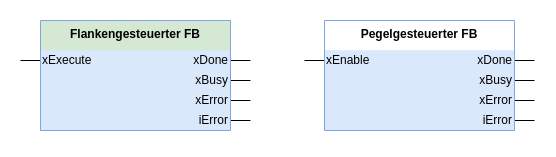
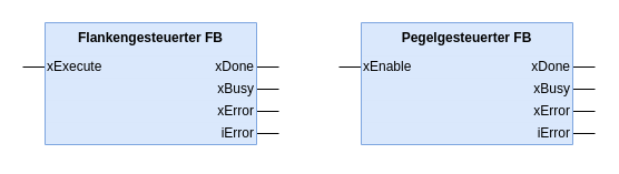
- <mxCell id="3" value="&lt;b&gt;Flankengesteuerter FB&lt;/b&gt;" style="rounded=0;whiteSpace=wrap;html=1;fillColor=#d5e8d4;strokeColor=none;verticalAlign=top;" parent="1" vertex="1"><mxGeometry x="40" y="20" width="190" height="30" as="geometry" /></mxCell>
+ <mxCell id="3" value="&lt;b&gt;Flankengesteuerter FB&lt;/b&gt;" style="rounded=0;whiteSpace=wrap;html=1;fillColor=#dae8fc;strokeColor=none;verticalAlign=top;" parent="1" vertex="1"><mxGeometry x="40" y="20" width="190" height="30" as="geometry" /></mxCell>
- <mxCell id="23" value="&lt;b&gt;Pegelgesteuerter FB&lt;/b&gt;" style="rounded=0;whiteSpace=wrap;html=1;fillColor=#ffffff;strokeColor=none;verticalAlign=top;" parent="1" vertex="1"><mxGeometry x="324" y="20" width="190" height="30" as="geometry" /></mxCell>
+ <mxCell id="23" value="&lt;b&gt;Pegelgesteuerter FB&lt;/b&gt;" style="rounded=0;whiteSpace=wrap;html=1;fillColor=#dae8fc;strokeColor=none;verticalAlign=top;" parent="1" vertex="1"><mxGeometry x="324" y="20" width="190" height="30" as="geometry" /></mxCell>
